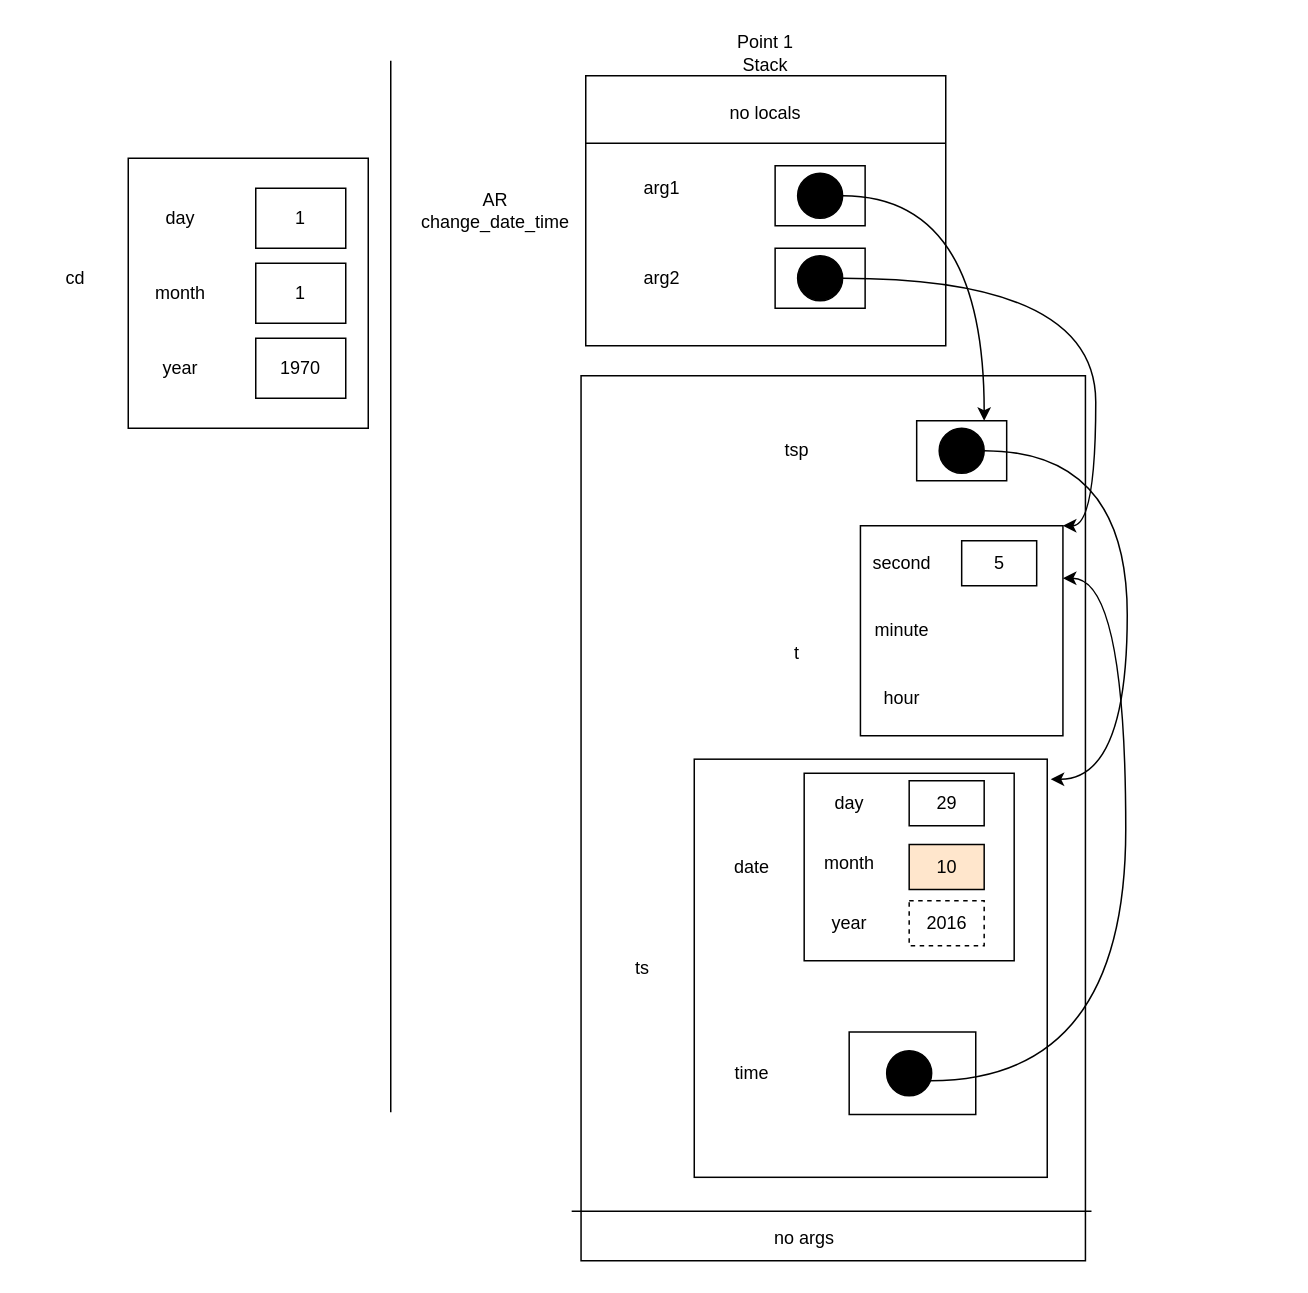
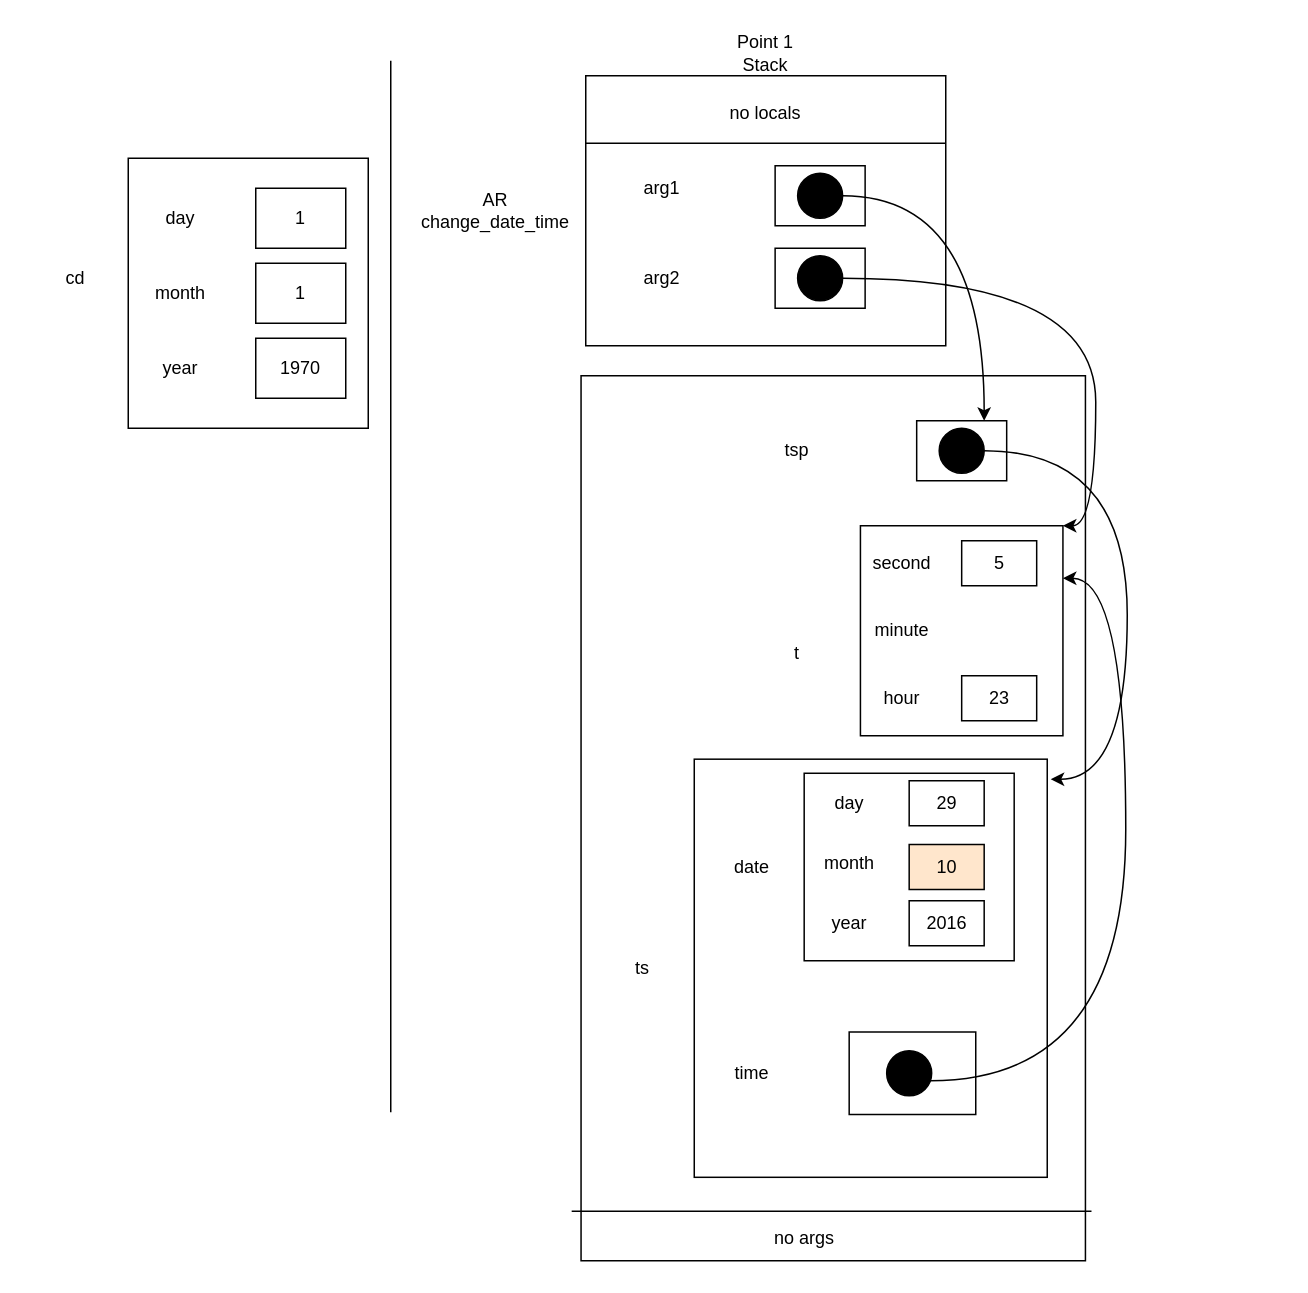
+ <mxCell id="28" value="23" style="rounded=0;whiteSpace=wrap;html=1;" vertex="1" parent="1"><mxGeometry x="640.62" y="450" width="50" height="30" as="geometry" /></mxCell>
- <mxCell id="34" value="2016" style="rounded=0;whiteSpace=wrap;html=1;dashed=1;" vertex="1" parent="1"><mxGeometry x="605.62" y="600" width="50" height="30" as="geometry" /></mxCell>
+ <mxCell id="34" value="2016" style="rounded=0;whiteSpace=wrap;html=1;" vertex="1" parent="1"><mxGeometry x="605.62" y="600" width="50" height="30" as="geometry" /></mxCell>
